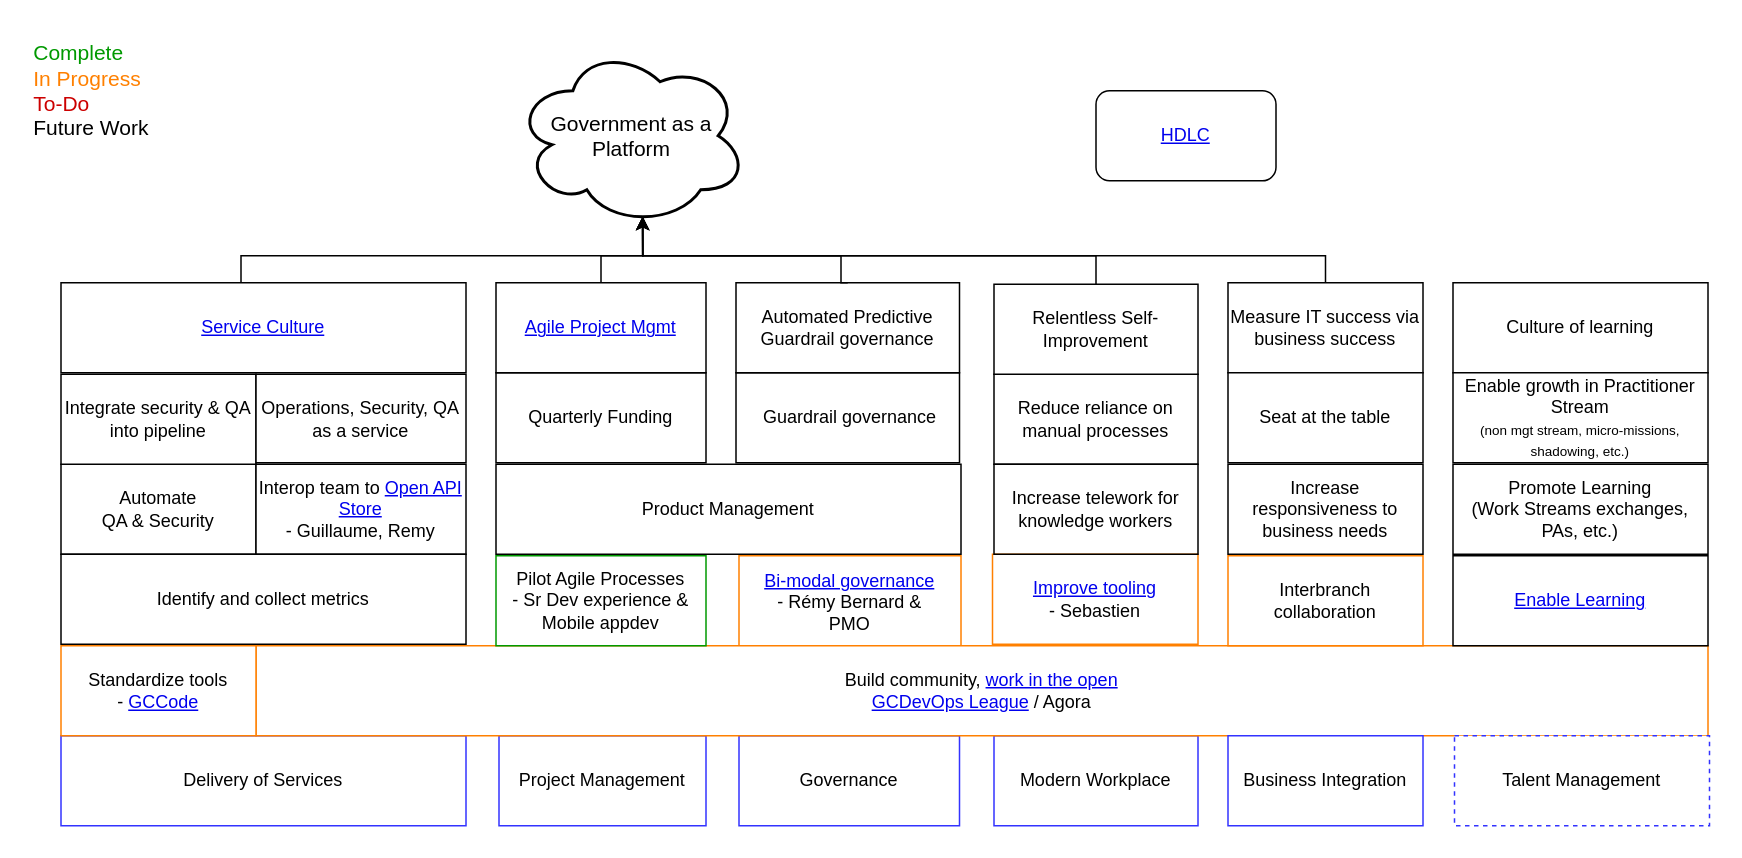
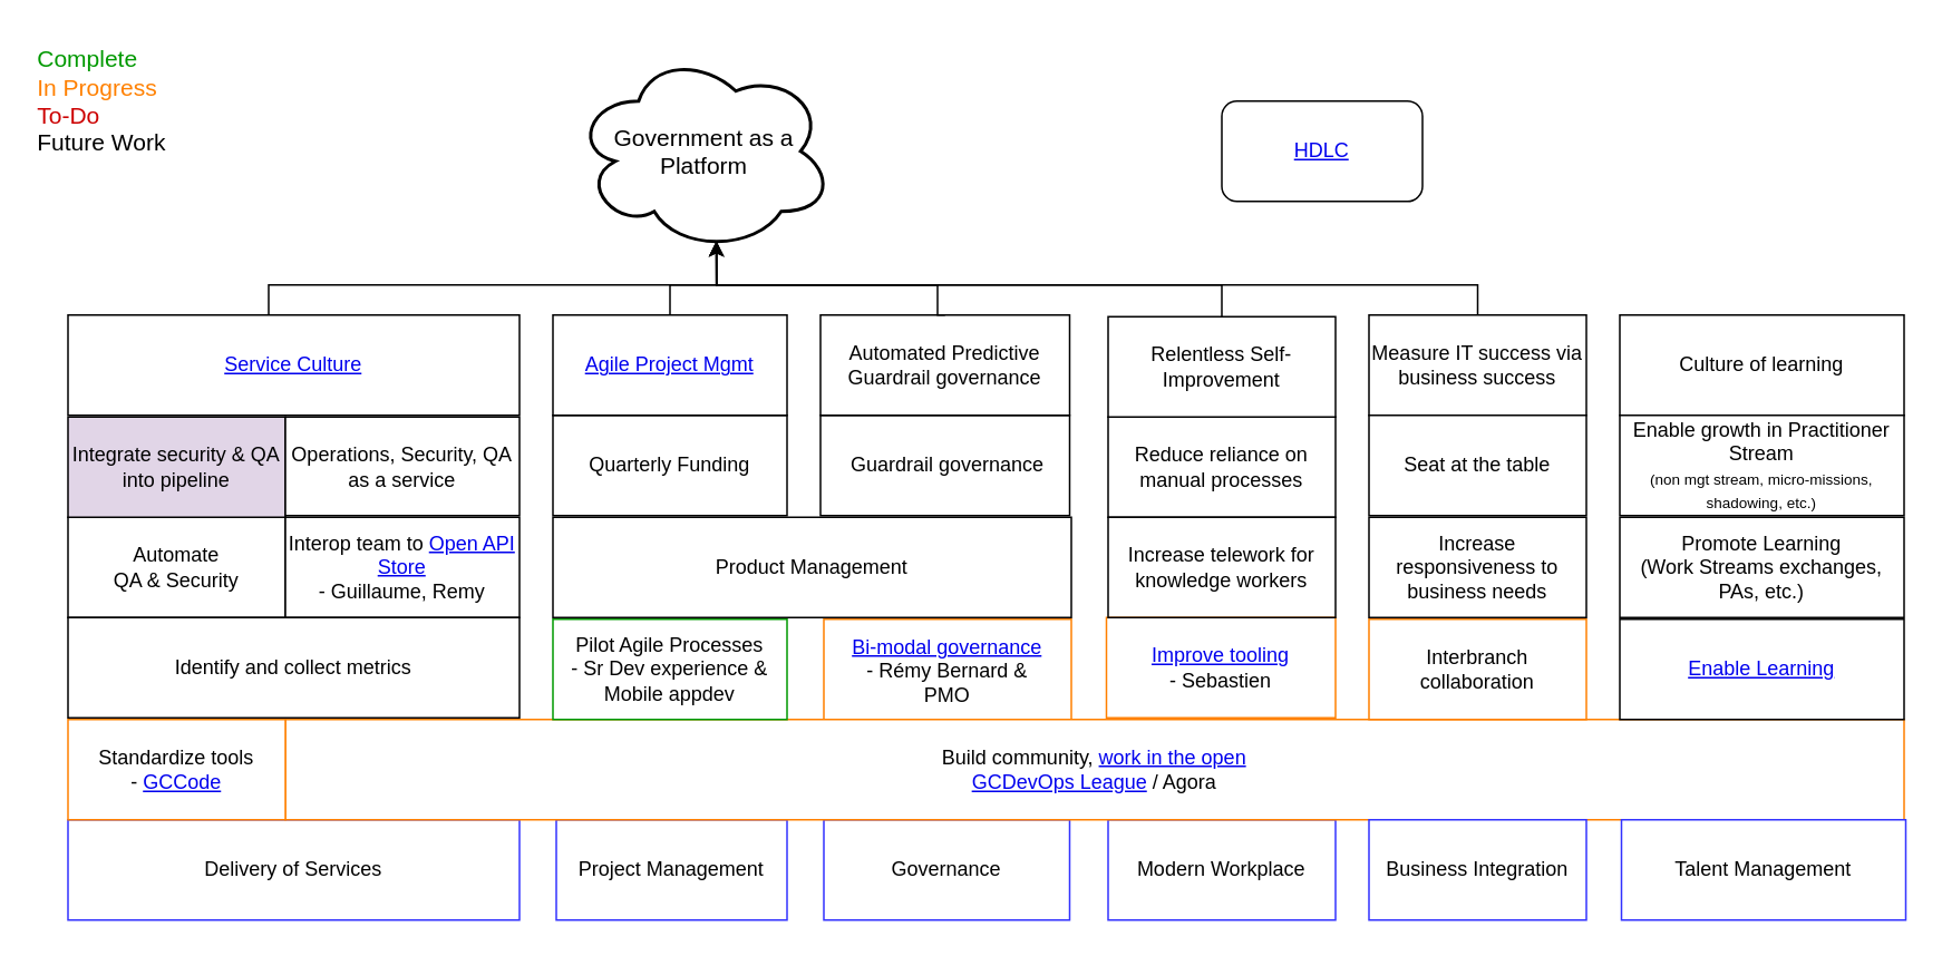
- <mxCell id="15" value="Integrate security &amp;amp; QA into pipeline" style="rounded=0;whiteSpace=wrap;html=1;strokeColor=#000000;" parent="1" vertex="1"><mxGeometry x="40" y="249" width="130" height="60" as="geometry" /></mxCell>
+ <mxCell id="15" value="Integrate security &amp;amp; QA into pipeline" style="rounded=0;whiteSpace=wrap;html=1;strokeColor=#000000;fillColor=#e1d5e7;" parent="1" vertex="1"><mxGeometry x="40" y="249" width="130" height="60" as="geometry" /></mxCell>
- <mxCell id="34" value="Talent Management" style="rounded=0;whiteSpace=wrap;html=1;strokeColor=#3333FF;dashed=1;" parent="1" vertex="1"><mxGeometry x="969" y="490" width="170" height="60" as="geometry" /></mxCell>
+ <mxCell id="34" value="Talent Management" style="rounded=0;whiteSpace=wrap;html=1;strokeColor=#3333FF;" parent="1" vertex="1"><mxGeometry x="969" y="490" width="170" height="60" as="geometry" /></mxCell>
